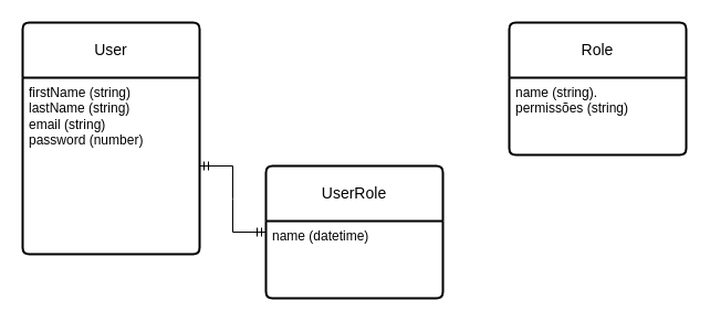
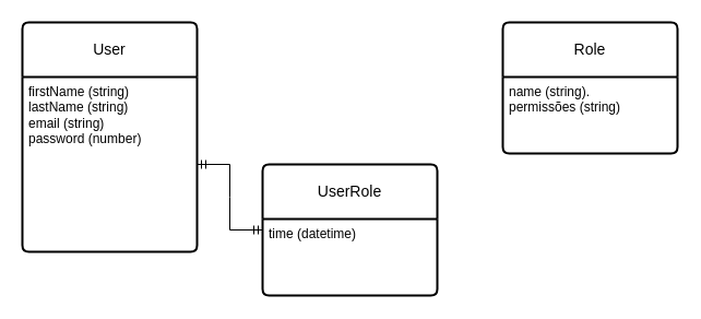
- <mxCell id="8" value="&lt;div&gt;&lt;div&gt;name (datetime)&lt;/div&gt;&lt;/div&gt;" style="align=left;strokeColor=none;fillColor=none;spacingLeft=4;fontSize=12;verticalAlign=top;resizable=0;rotatable=0;part=1;html=1;" vertex="1" parent="7"><mxGeometry y="50" width="160" height="70" as="geometry" /></mxCell>
+ <mxCell id="8" value="&lt;div&gt;&lt;div&gt;time (datetime)&lt;/div&gt;&lt;/div&gt;" style="align=left;strokeColor=none;fillColor=none;spacingLeft=4;fontSize=12;verticalAlign=top;resizable=0;rotatable=0;part=1;html=1;" vertex="1" parent="7"><mxGeometry y="50" width="160" height="70" as="geometry" /></mxCell>
